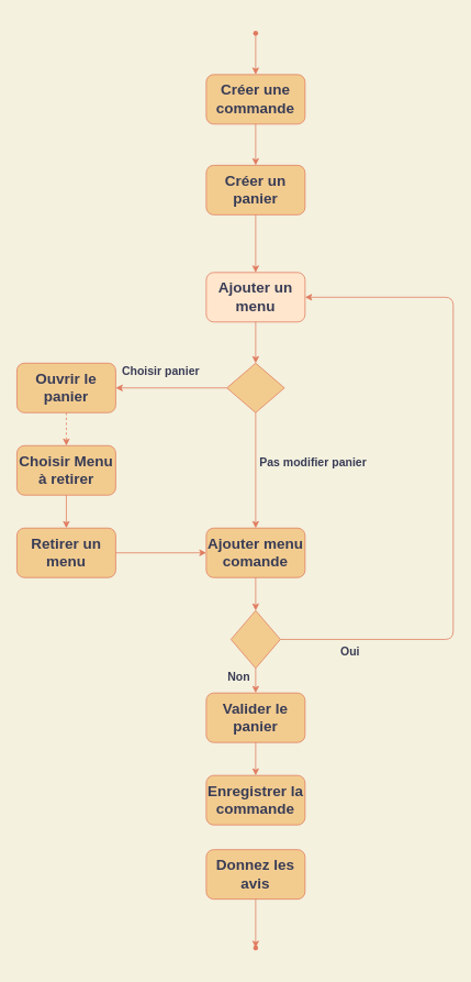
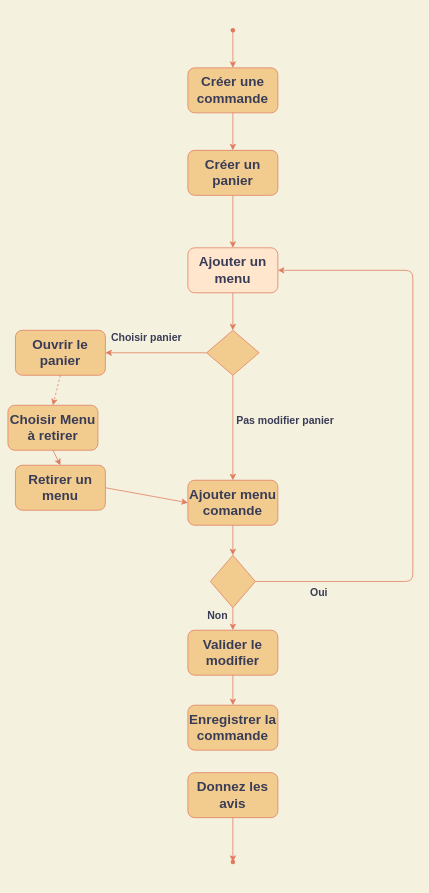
- <mxCell id="4" value="&lt;h2&gt;Choisir Menu à retirer&lt;/h2&gt;" style="rounded=1;whiteSpace=wrap;html=1;sketch=0;fontColor=#393C56;strokeColor=#E07A5F;fillColor=#F2CC8F;" parent="1" vertex="1"><mxGeometry x="20" y="540" width="120" height="60" as="geometry" /></mxCell>
+ <mxCell id="4" value="&lt;h2&gt;Choisir Menu à retirer&lt;/h2&gt;" style="rounded=1;whiteSpace=wrap;html=1;sketch=0;fontColor=#393C56;strokeColor=#E07A5F;fillColor=#F2CC8F;" parent="1" vertex="1"><mxGeometry x="10" y="540" width="120" height="60" as="geometry" /></mxCell>
- <mxCell id="6" value="&lt;h2&gt;Retirer un menu&lt;/h2&gt;" style="rounded=1;whiteSpace=wrap;html=1;sketch=0;fontColor=#393C56;strokeColor=#E07A5F;fillColor=#F2CC8F;" parent="1" vertex="1"><mxGeometry x="20" y="640" width="120" height="60" as="geometry" /></mxCell>
+ <mxCell id="6" value="&lt;h2&gt;Retirer un menu&lt;/h2&gt;" style="rounded=1;whiteSpace=wrap;html=1;sketch=0;fontColor=#393C56;strokeColor=#E07A5F;fillColor=#F2CC8F;" parent="1" vertex="1"><mxGeometry x="20" y="620" width="120" height="60" as="geometry" /></mxCell>
- <mxCell id="7" value="&lt;h2&gt;Valider le panier&lt;/h2&gt;" style="rounded=1;whiteSpace=wrap;html=1;sketch=0;fontColor=#393C56;strokeColor=#E07A5F;fillColor=#F2CC8F;" parent="1" vertex="1"><mxGeometry x="250" y="840" width="120" height="60" as="geometry" /></mxCell>
+ <mxCell id="7" value="&lt;h2&gt;Valider le modifier&lt;/h2&gt;" style="rounded=1;whiteSpace=wrap;html=1;sketch=0;fontColor=#393C56;strokeColor=#E07A5F;fillColor=#F2CC8F;" parent="1" vertex="1"><mxGeometry x="250" y="840" width="120" height="60" as="geometry" /></mxCell>
